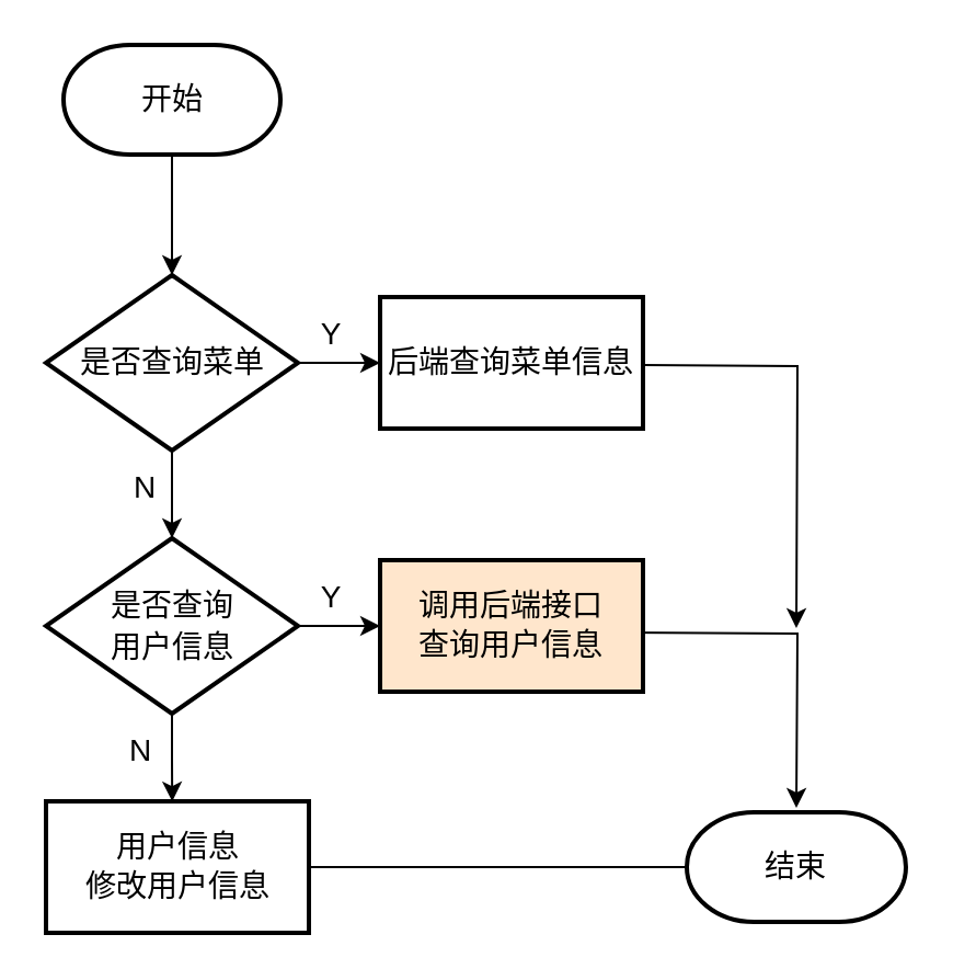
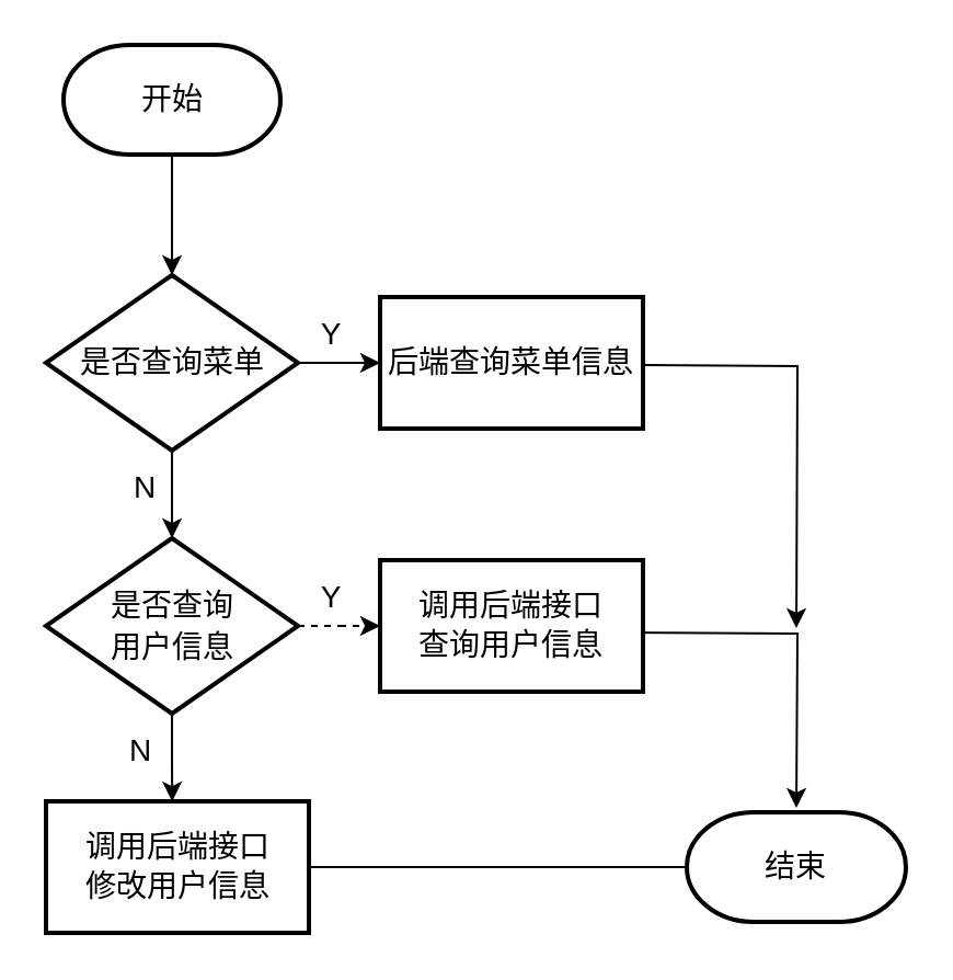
- <mxCell id="10" value="" style="edgeStyle=orthogonalEdgeStyle;rounded=0;orthogonalLoop=1;jettySize=auto;html=1;" parent="1" source="11" target="15" edge="1"><mxGeometry relative="1" as="geometry" /></mxCell>
+ <mxCell id="10" value="" style="edgeStyle=orthogonalEdgeStyle;rounded=0;orthogonalLoop=1;jettySize=auto;html=1;dashed=1;" parent="1" source="11" target="15" edge="1"><mxGeometry relative="1" as="geometry" /></mxCell>
- <mxCell id="15" value="&lt;div style=&quot;line-height: 40%;&quot;&gt;&lt;p class=&quot;MsoNormal&quot;&gt;&lt;font style=&quot;font-size: 14px;&quot; face=&quot;Helvetica&quot;&gt;调用后端接口&lt;/font&gt;&lt;/p&gt;&lt;p class=&quot;MsoNormal&quot;&gt;&lt;font style=&quot;font-size: 14px;&quot;&gt;查询用户信息&lt;/font&gt;&lt;/p&gt;&lt;/div&gt;" style="whiteSpace=wrap;html=1;strokeWidth=2;fillColor=#ffe6cc;" parent="1" vertex="1"><mxGeometry x="173" y="255" width="120" height="60" as="geometry" /></mxCell>
+ <mxCell id="15" value="&lt;div style=&quot;line-height: 40%;&quot;&gt;&lt;p class=&quot;MsoNormal&quot;&gt;&lt;font style=&quot;font-size: 14px;&quot; face=&quot;Helvetica&quot;&gt;调用后端接口&lt;/font&gt;&lt;/p&gt;&lt;p class=&quot;MsoNormal&quot;&gt;&lt;font style=&quot;font-size: 14px;&quot;&gt;查询用户信息&lt;/font&gt;&lt;/p&gt;&lt;/div&gt;" style="whiteSpace=wrap;html=1;strokeWidth=2;" parent="1" vertex="1"><mxGeometry x="173" y="255" width="120" height="60" as="geometry" /></mxCell>
- <mxCell id="13" value="&lt;div style=&quot;line-height: 40%;&quot;&gt;&lt;p class=&quot;MsoNormal&quot;&gt;&lt;font style=&quot;font-size: 14px;&quot; face=&quot;Helvetica&quot;&gt;用户信息&lt;/font&gt;&lt;/p&gt;&lt;p class=&quot;MsoNormal&quot;&gt;&lt;font style=&quot;font-size: 14px;&quot; face=&quot;Helvetica&quot;&gt;修改用户信息&lt;/font&gt;&lt;/p&gt;&lt;/div&gt;" style="whiteSpace=wrap;html=1;strokeWidth=2;" parent="1" vertex="1"><mxGeometry x="20.5" y="365" width="120" height="60" as="geometry" /></mxCell>
+ <mxCell id="13" value="&lt;div style=&quot;line-height: 40%;&quot;&gt;&lt;p class=&quot;MsoNormal&quot;&gt;&lt;font style=&quot;font-size: 14px;&quot; face=&quot;Helvetica&quot;&gt;调用后端接口&lt;/font&gt;&lt;/p&gt;&lt;p class=&quot;MsoNormal&quot;&gt;&lt;font style=&quot;font-size: 14px;&quot; face=&quot;Helvetica&quot;&gt;修改用户信息&lt;/font&gt;&lt;/p&gt;&lt;/div&gt;" style="whiteSpace=wrap;html=1;strokeWidth=2;" parent="1" vertex="1"><mxGeometry x="20.5" y="365" width="120" height="60" as="geometry" /></mxCell>
